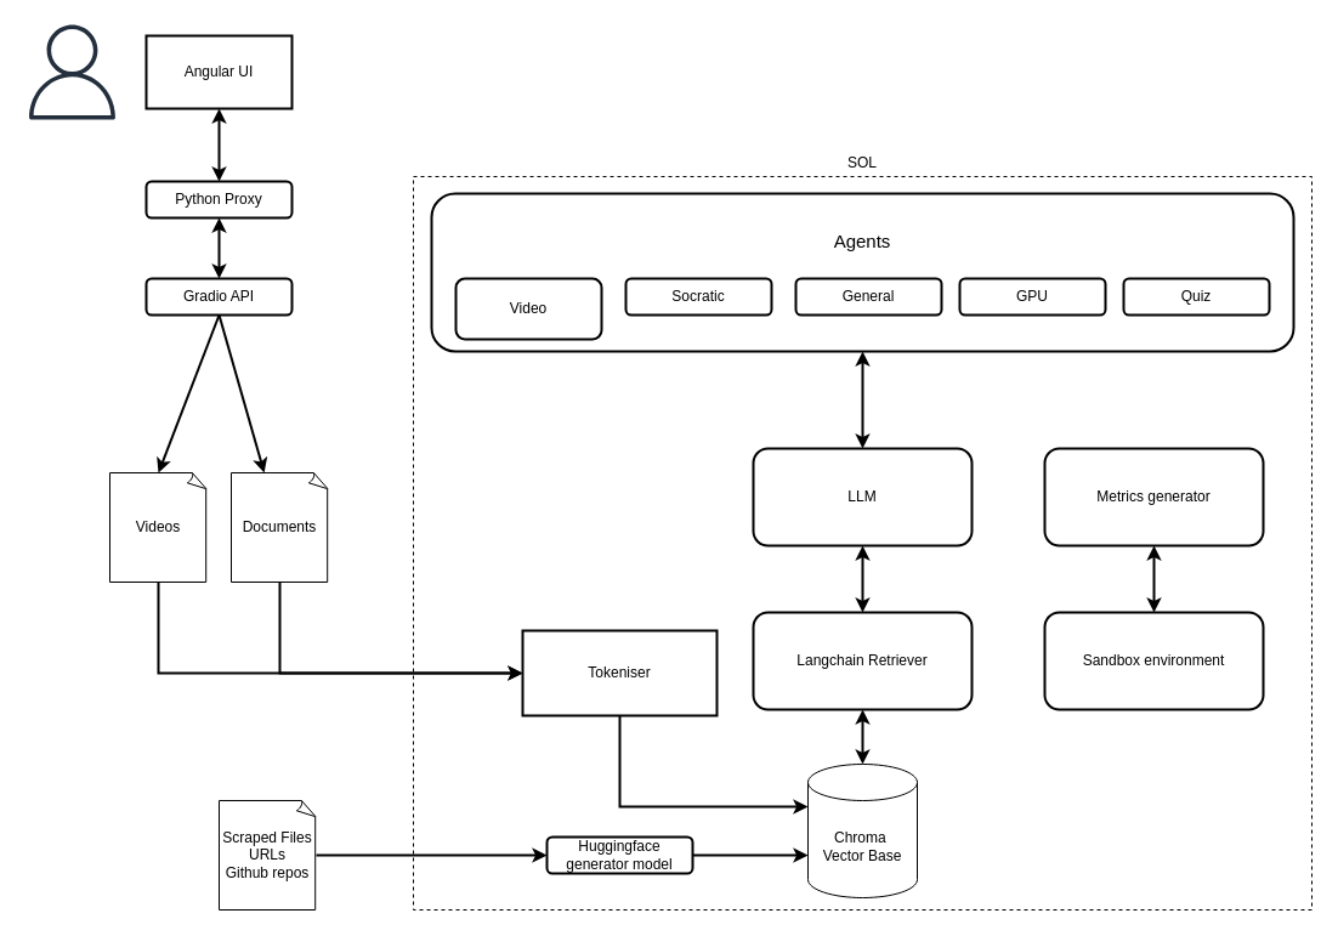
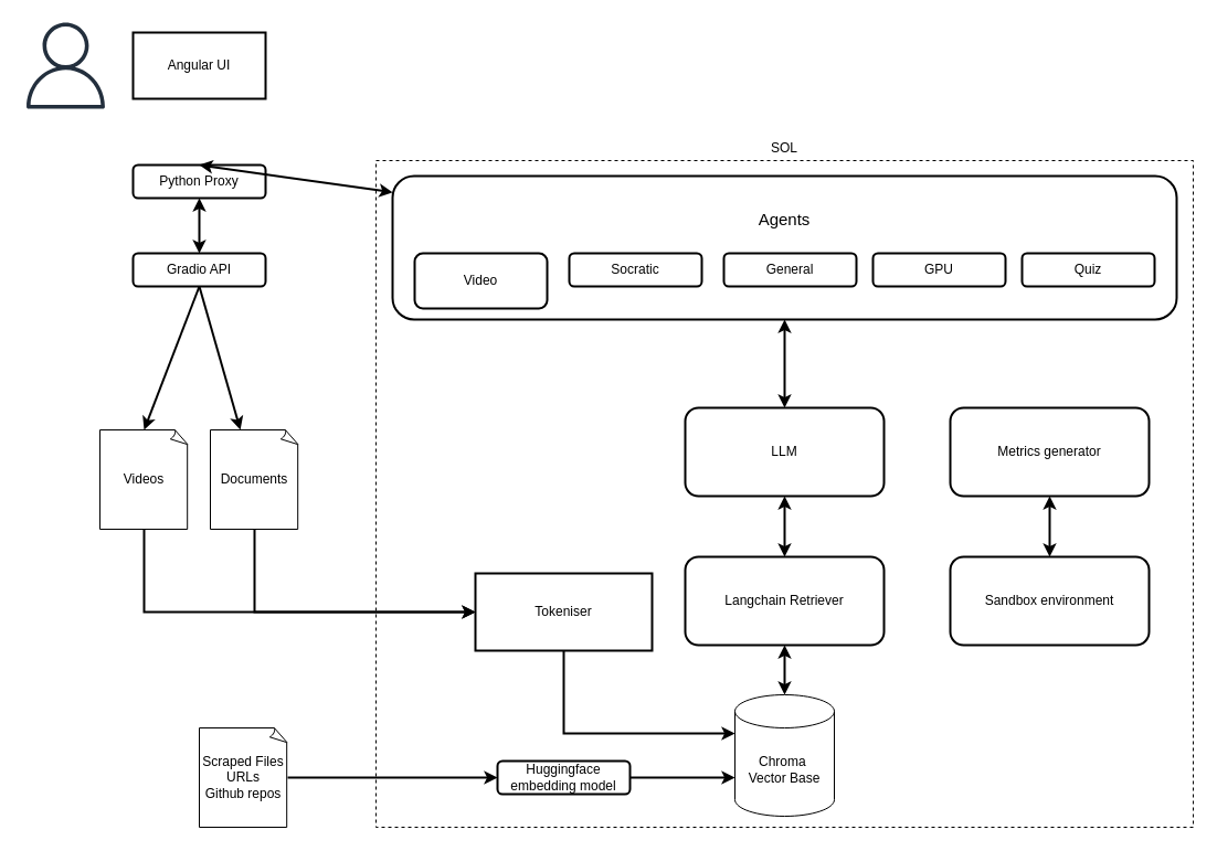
- <mxCell id="22" value="" style="endArrow=classic;startArrow=classic;html=1;rounded=0;strokeWidth=2;entryX=0.5;entryY=1;entryDx=0;entryDy=0;exitX=0.5;exitY=0;exitDx=0;exitDy=0;strokeColor=#000000;fontColor=#000000;" parent="1" source="4" target="3" edge="1"><mxGeometry width="50" height="50" relative="1" as="geometry"><mxPoint x="640" y="369" as="sourcePoint" /><mxPoint x="690" y="319" as="targetPoint" /></mxGeometry></mxCell>
+ <mxCell id="22" value="" style="endArrow=classic;startArrow=classic;html=1;rounded=0;strokeWidth=2;exitX=0.5;exitY=0;exitDx=0;exitDy=0;strokeColor=#000000;fontColor=#000000;" parent="1" source="4" target="6" edge="1"><mxGeometry width="50" height="50" relative="1" as="geometry"><mxPoint x="640" y="369" as="sourcePoint" /><mxPoint x="690" y="319" as="targetPoint" /></mxGeometry></mxCell>
- <mxCell id="16" value="Huggingface generator model" style="rounded=1;whiteSpace=wrap;html=1;fillColor=none;strokeWidth=2;strokeColor=#000000;fontColor=#000000;" parent="1" vertex="1"><mxGeometry x="450" y="689" width="120" height="30" as="geometry" /></mxCell>
+ <mxCell id="16" value="Huggingface embedding model" style="rounded=1;whiteSpace=wrap;html=1;fillColor=none;strokeWidth=2;strokeColor=#000000;fontColor=#000000;" parent="1" vertex="1"><mxGeometry x="450" y="689" width="120" height="30" as="geometry" /></mxCell>
